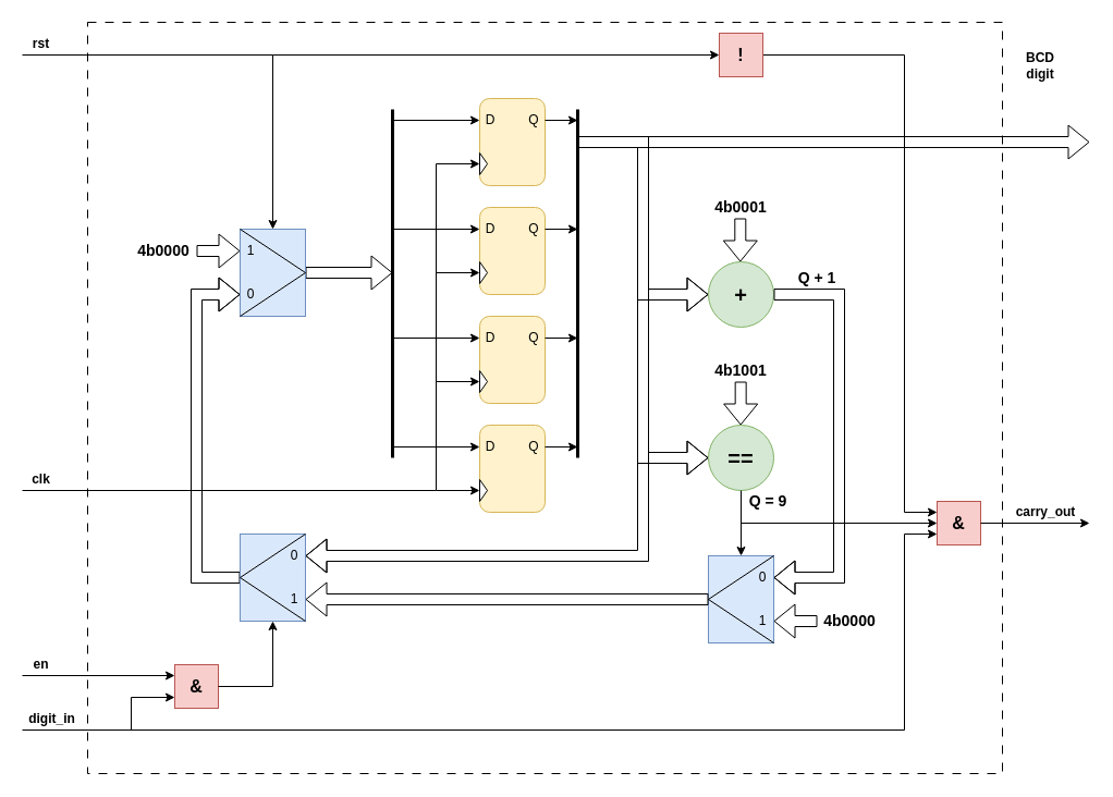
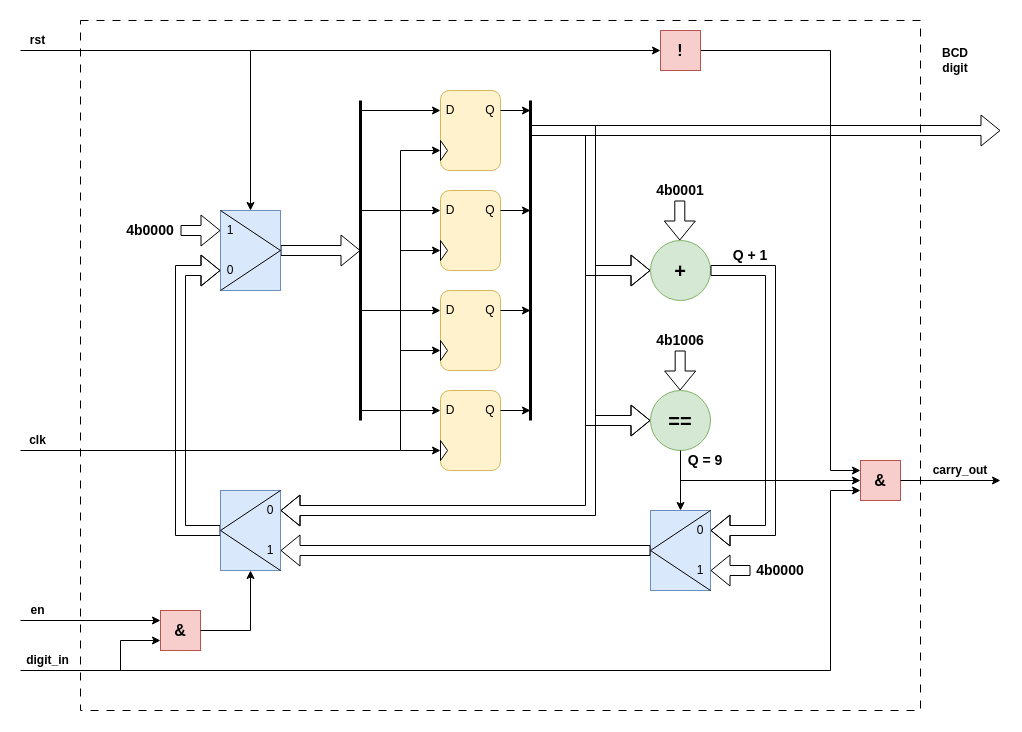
- <mxCell id="77" value="4b1001" style="text;html=1;align=center;verticalAlign=middle;whiteSpace=wrap;rounded=0;fontStyle=1;fontSize=14;" parent="1" vertex="1"><mxGeometry x="655" y="330" width="50" height="20" as="geometry" /></mxCell>
+ <mxCell id="77" value="4b1006" style="text;html=1;align=center;verticalAlign=middle;whiteSpace=wrap;rounded=0;fontStyle=1;fontSize=14;" parent="1" vertex="1"><mxGeometry x="655" y="330" width="50" height="20" as="geometry" /></mxCell>
